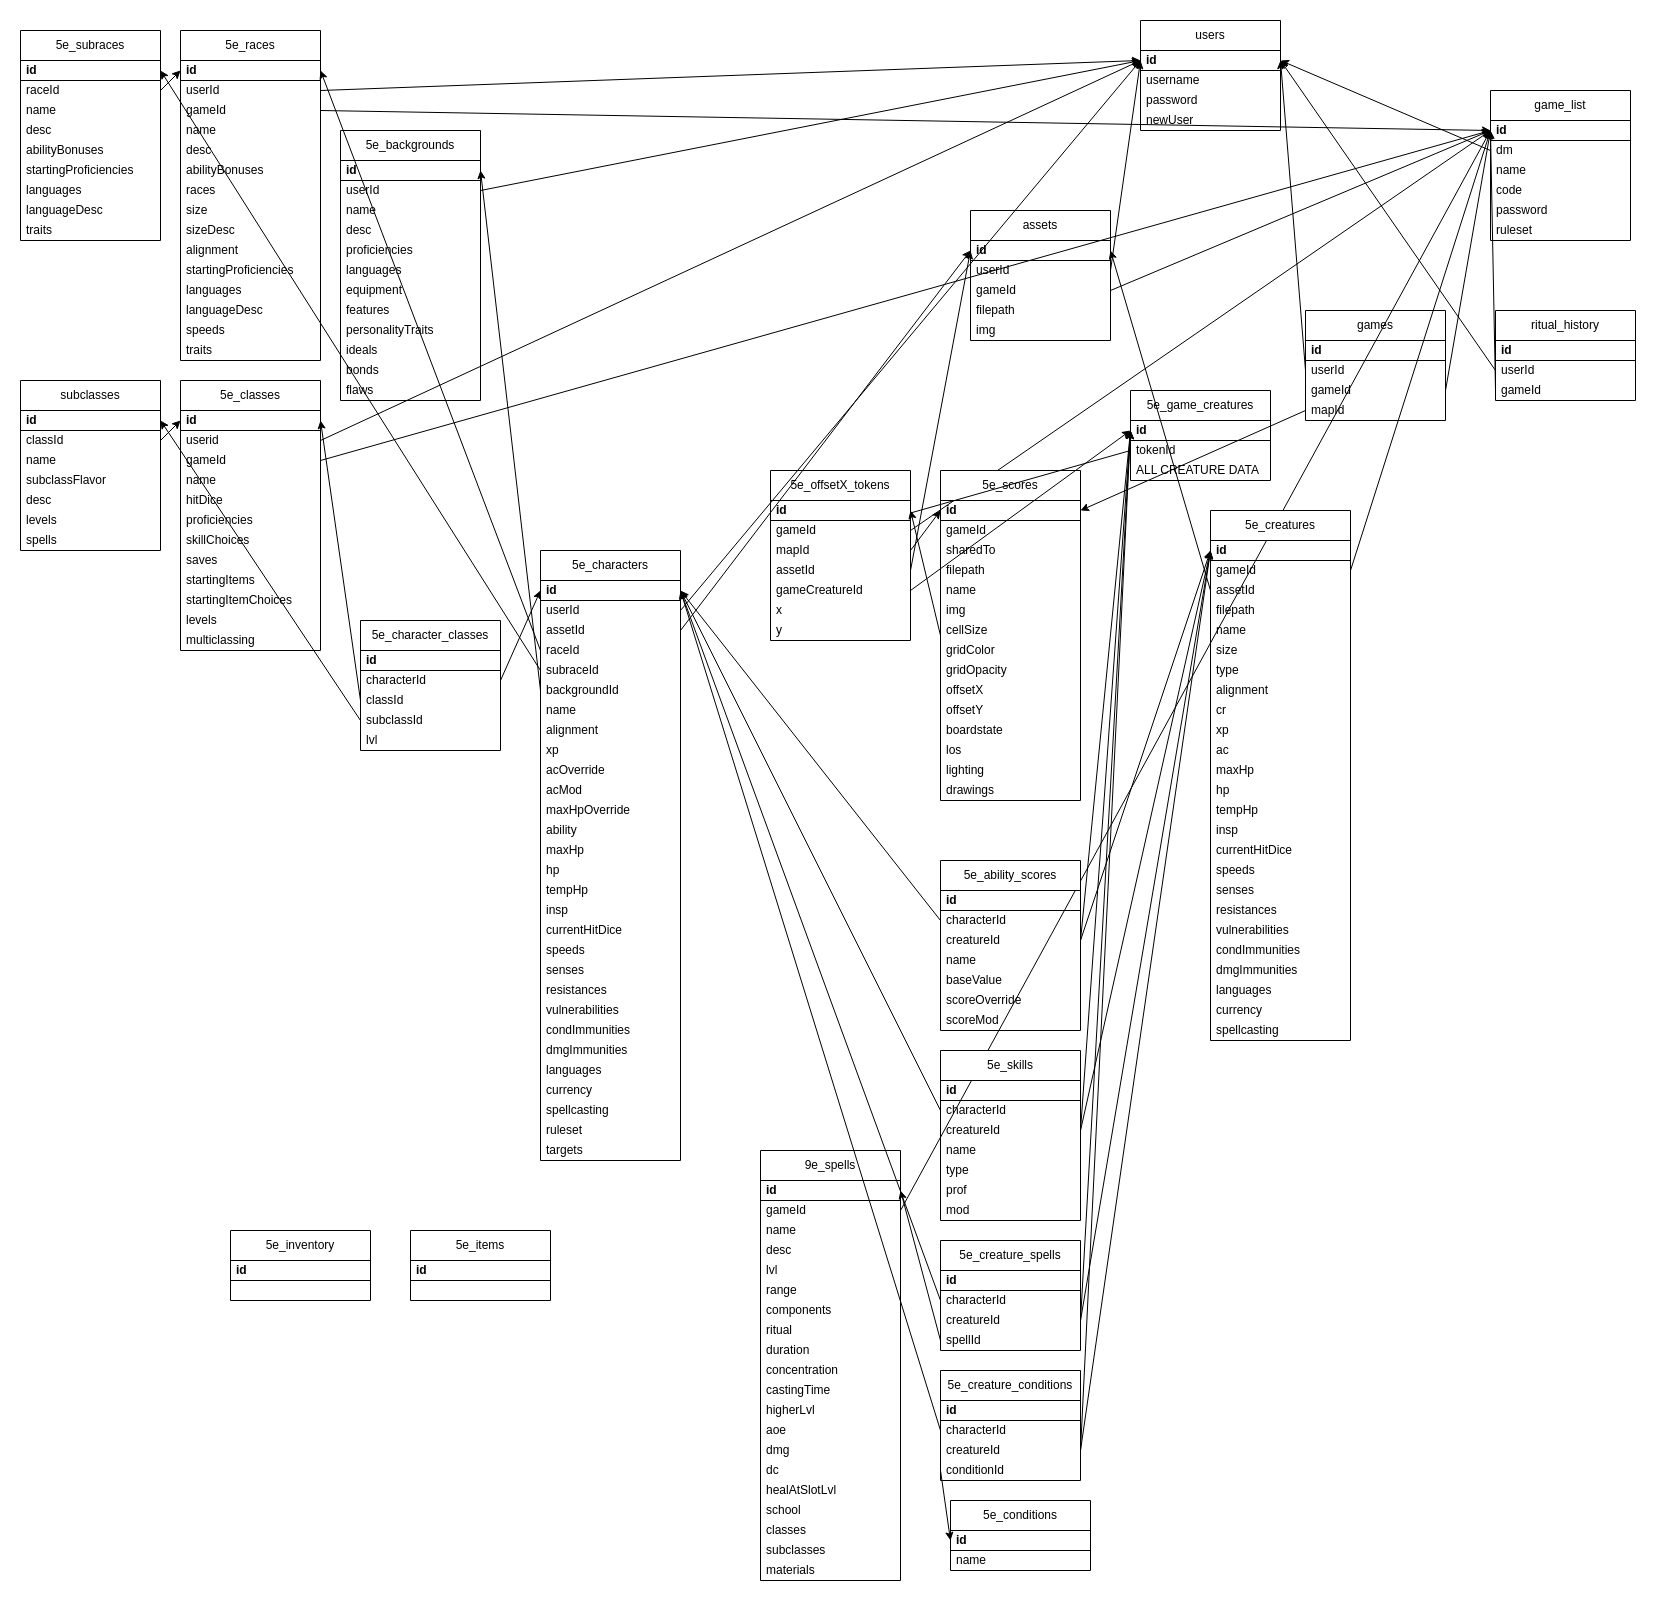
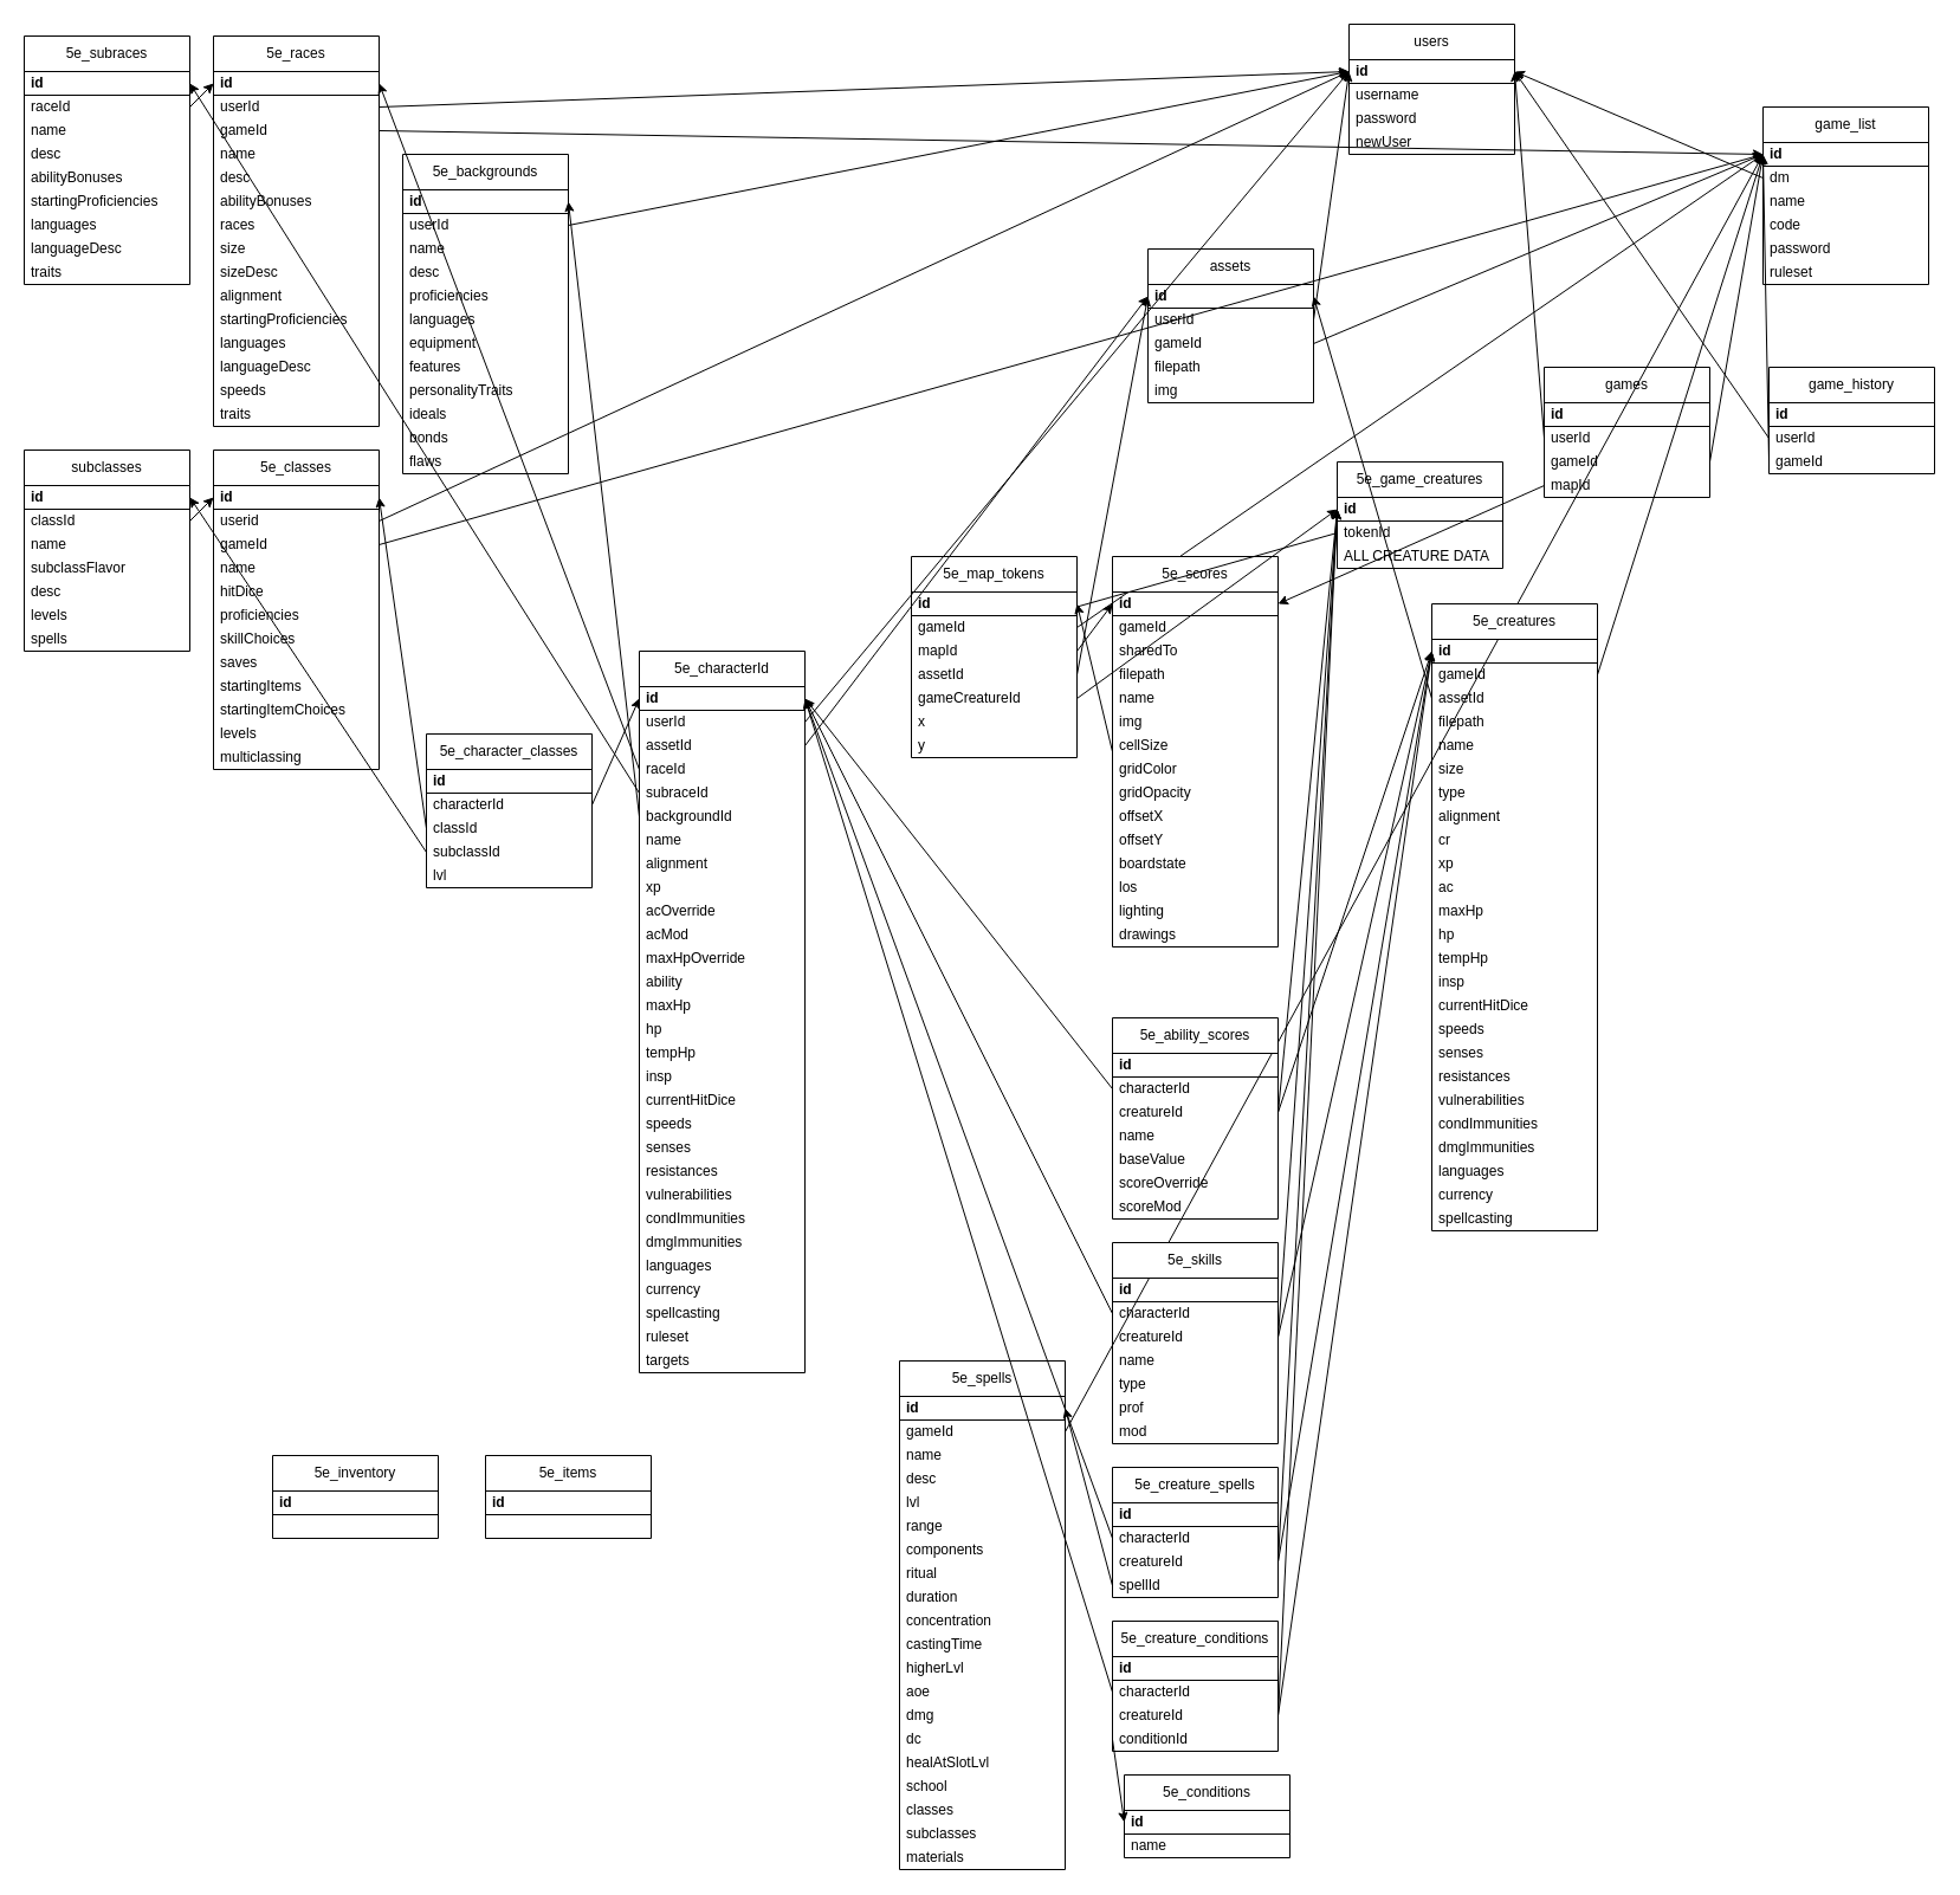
- <mxCell id="23" value="ritual_history" style="swimlane;fontStyle=0;childLayout=stackLayout;horizontal=1;startSize=30;horizontalStack=0;resizeParent=1;resizeParentMax=0;resizeLast=0;collapsible=1;marginBottom=0;whiteSpace=wrap;html=1;" parent="1" vertex="1"><mxGeometry x="1495" y="310" width="140" height="90" as="geometry" /></mxCell>
+ <mxCell id="23" value="game_history" style="swimlane;fontStyle=0;childLayout=stackLayout;horizontal=1;startSize=30;horizontalStack=0;resizeParent=1;resizeParentMax=0;resizeLast=0;collapsible=1;marginBottom=0;whiteSpace=wrap;html=1;" parent="1" vertex="1"><mxGeometry x="1495" y="310" width="140" height="90" as="geometry" /></mxCell>
- <mxCell id="37" value="5e_offsetX_tokens" style="swimlane;fontStyle=0;childLayout=stackLayout;horizontal=1;startSize=30;horizontalStack=0;resizeParent=1;resizeParentMax=0;resizeLast=0;collapsible=1;marginBottom=0;whiteSpace=wrap;html=1;" parent="1" vertex="1"><mxGeometry x="770" y="470" width="140" height="170" as="geometry" /></mxCell>
+ <mxCell id="37" value="5e_map_tokens" style="swimlane;fontStyle=0;childLayout=stackLayout;horizontal=1;startSize=30;horizontalStack=0;resizeParent=1;resizeParentMax=0;resizeLast=0;collapsible=1;marginBottom=0;whiteSpace=wrap;html=1;" parent="1" vertex="1"><mxGeometry x="770" y="470" width="140" height="170" as="geometry" /></mxCell>
- <mxCell id="72" value="5e_characters" style="swimlane;fontStyle=0;childLayout=stackLayout;horizontal=1;startSize=30;horizontalStack=0;resizeParent=1;resizeParentMax=0;resizeLast=0;collapsible=1;marginBottom=0;whiteSpace=wrap;html=1;" parent="1" vertex="1"><mxGeometry x="540" y="550" width="140" height="610" as="geometry" /></mxCell>
+ <mxCell id="72" value="5e_characterId" style="swimlane;fontStyle=0;childLayout=stackLayout;horizontal=1;startSize=30;horizontalStack=0;resizeParent=1;resizeParentMax=0;resizeLast=0;collapsible=1;marginBottom=0;whiteSpace=wrap;html=1;" parent="1" vertex="1"><mxGeometry x="540" y="550" width="140" height="610" as="geometry" /></mxCell>
- <mxCell id="48" value="9e_spells" style="swimlane;fontStyle=0;childLayout=stackLayout;horizontal=1;startSize=30;horizontalStack=0;resizeParent=1;resizeParentMax=0;resizeLast=0;collapsible=1;marginBottom=0;whiteSpace=wrap;html=1;" parent="1" vertex="1"><mxGeometry x="760" y="1150" width="140" height="430" as="geometry" /></mxCell>
+ <mxCell id="48" value="5e_spells" style="swimlane;fontStyle=0;childLayout=stackLayout;horizontal=1;startSize=30;horizontalStack=0;resizeParent=1;resizeParentMax=0;resizeLast=0;collapsible=1;marginBottom=0;whiteSpace=wrap;html=1;" parent="1" vertex="1"><mxGeometry x="760" y="1150" width="140" height="430" as="geometry" /></mxCell>
